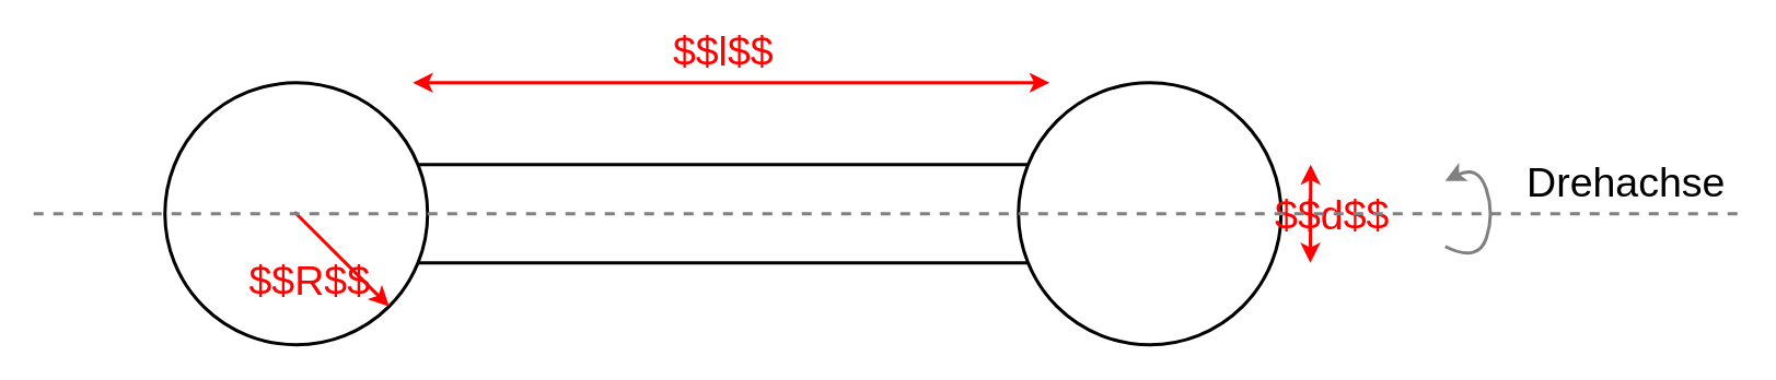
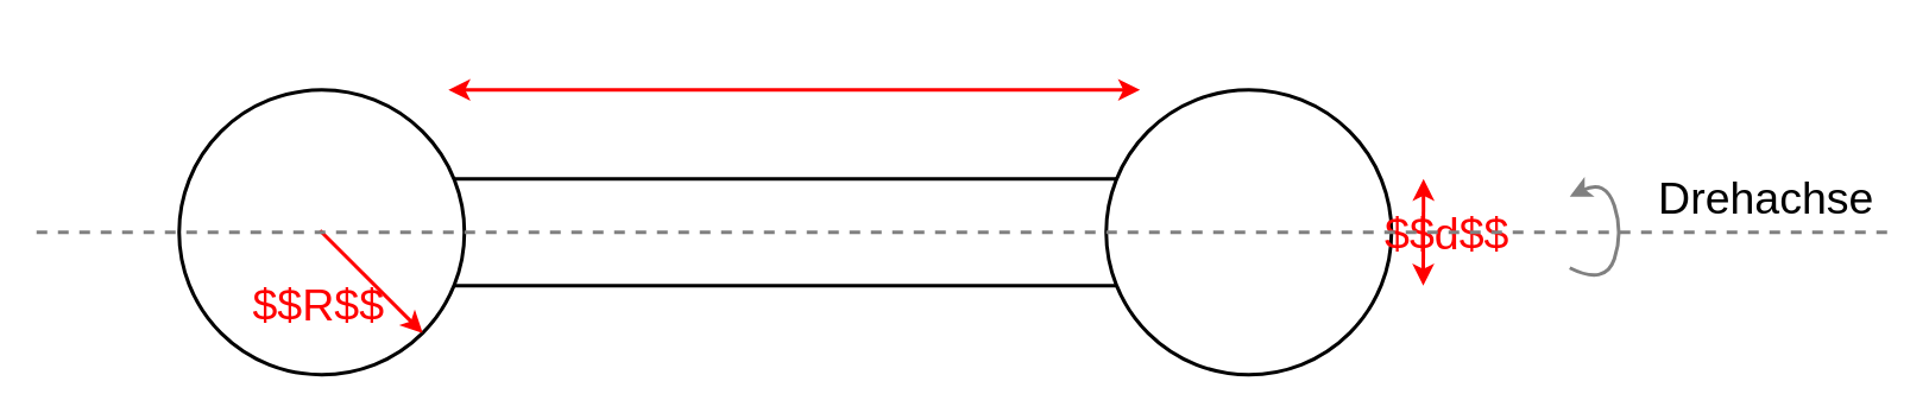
- <mxCell id="7" value="&lt;font style=&quot;font-size: 25px&quot;&gt;$$l$$&lt;/font&gt;" style="text;html=1;resizable=0;autosize=1;align=center;verticalAlign=middle;points=[];fillColor=none;strokeColor=none;rounded=0;fontColor=#FF0000;" vertex="1" parent="1"><mxGeometry x="400" y="20" width="80" height="20" as="geometry" /></mxCell>
- <mxCell id="8" value="&lt;font style=&quot;font-size: 25px&quot;&gt;$$R$$&lt;/font&gt;" style="text;html=1;resizable=0;autosize=1;align=center;verticalAlign=middle;points=[];fillColor=none;strokeColor=none;rounded=0;fontColor=#FF0000;" vertex="1" parent="1"><mxGeometry x="143" y="160" width="90" height="20" as="geometry" /></mxCell>
+ <mxCell id="8" value="&lt;font style=&quot;font-size: 25px&quot;&gt;$$R$$&lt;/font&gt;" style="text;html=1;resizable=0;autosize=1;align=center;verticalAlign=middle;points=[];fillColor=none;strokeColor=none;rounded=0;fontColor=#FF0000;" vertex="1" parent="1"><mxGeometry x="133" y="160" width="90" height="20" as="geometry" /></mxCell>
